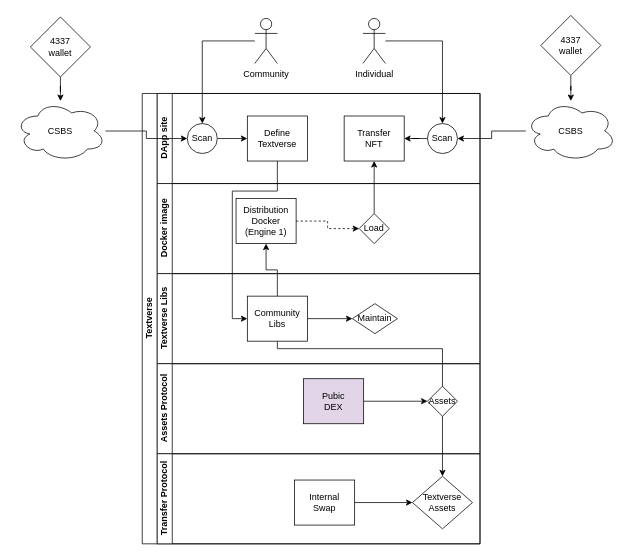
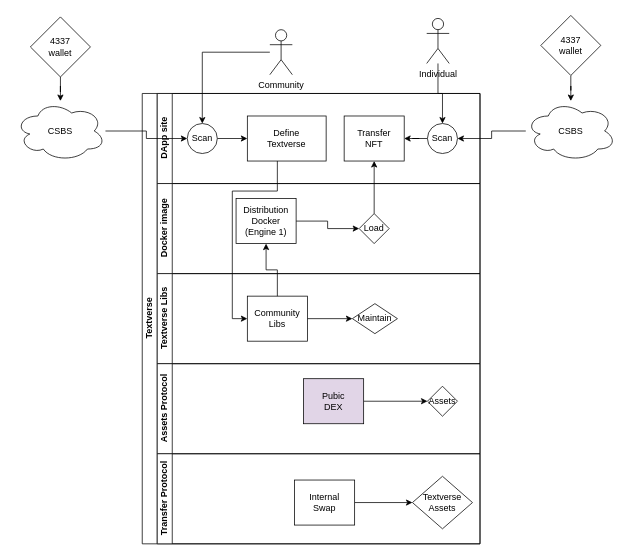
- <mxCell id="31" value="Community" style="shape=umlActor;verticalLabelPosition=bottom;verticalAlign=top;html=1;outlineConnect=0;" vertex="1" parent="1"><mxGeometry x="339" y="24" width="30" height="60" as="geometry" /></mxCell>
+ <mxCell id="31" value="Community" style="shape=umlActor;verticalLabelPosition=bottom;verticalAlign=top;html=1;outlineConnect=0;" vertex="1" parent="1"><mxGeometry x="359" y="39" width="30" height="60" as="geometry" /></mxCell>
- <mxCell id="33" value="Individual" style="shape=umlActor;verticalLabelPosition=bottom;verticalAlign=top;html=1;outlineConnect=0;" vertex="1" parent="1"><mxGeometry x="483" y="24" width="30" height="60" as="geometry" /></mxCell>
+ <mxCell id="33" value="Individual" style="shape=umlActor;verticalLabelPosition=bottom;verticalAlign=top;html=1;outlineConnect=0;" vertex="1" parent="1"><mxGeometry x="568" y="24" width="30" height="60" as="geometry" /></mxCell>
- <mxCell id="7" value="Define&lt;br&gt;Textverse" style="rounded=0;whiteSpace=wrap;html=1;fontFamily=Helvetica;fontSize=12;fontColor=#000000;align=center;" parent="4" vertex="1"><mxGeometry x="120" y="30" width="80" height="60" as="geometry" /></mxCell>
+ <mxCell id="7" value="Define&lt;br&gt;Textverse" style="rounded=0;whiteSpace=wrap;html=1;fontFamily=Helvetica;fontSize=12;fontColor=#000000;align=center;" parent="4" vertex="1"><mxGeometry x="120" y="30" width="105" height="60" as="geometry" /></mxCell>
- <mxCell id="12" value="" style="edgeStyle=orthogonalEdgeStyle;rounded=0;orthogonalLoop=1;jettySize=auto;html=1;endArrow=classic;endFill=1;dashed=1;" edge="1" parent="11" source="13" target="14"><mxGeometry relative="1" as="geometry" /></mxCell>
+ <mxCell id="12" value="" style="edgeStyle=orthogonalEdgeStyle;rounded=0;orthogonalLoop=1;jettySize=auto;html=1;endArrow=classic;endFill=1;" edge="1" parent="11" source="13" target="14"><mxGeometry relative="1" as="geometry" /></mxCell>
- <mxCell id="3" style="edgeStyle=orthogonalEdgeStyle;rounded=0;orthogonalLoop=1;jettySize=auto;html=1;endArrow=classic;endFill=1;" parent="2" source="17" target="26" edge="1"><mxGeometry relative="1" as="geometry"><Array as="points"><mxPoint x="180" y="340" /><mxPoint x="400" y="340" /></Array></mxGeometry></mxCell>
